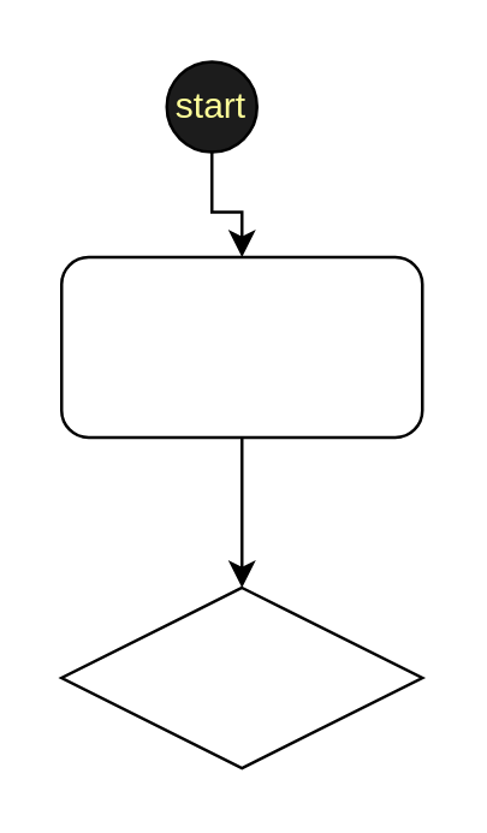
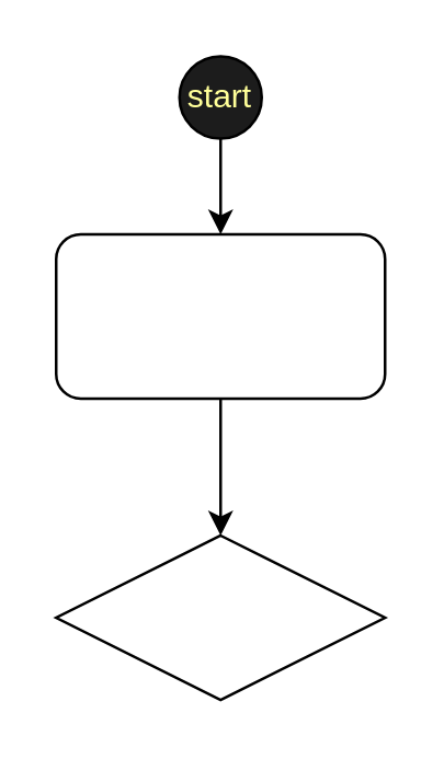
- <mxCell id="6" value="&lt;font color=&quot;#ffff99&quot;&gt;start&lt;/font&gt;" style="ellipse;whiteSpace=wrap;html=1;aspect=fixed;fillColor=#1C1C1C;" vertex="1" parent="1"><mxGeometry x="55" y="20" width="30" height="30" as="geometry" /></mxCell>
+ <mxCell id="6" value="&lt;font color=&quot;#ffff99&quot;&gt;start&lt;/font&gt;" style="ellipse;whiteSpace=wrap;html=1;aspect=fixed;fillColor=#1C1C1C;" vertex="1" parent="1"><mxGeometry x="65" y="20" width="30" height="30" as="geometry" /></mxCell>
